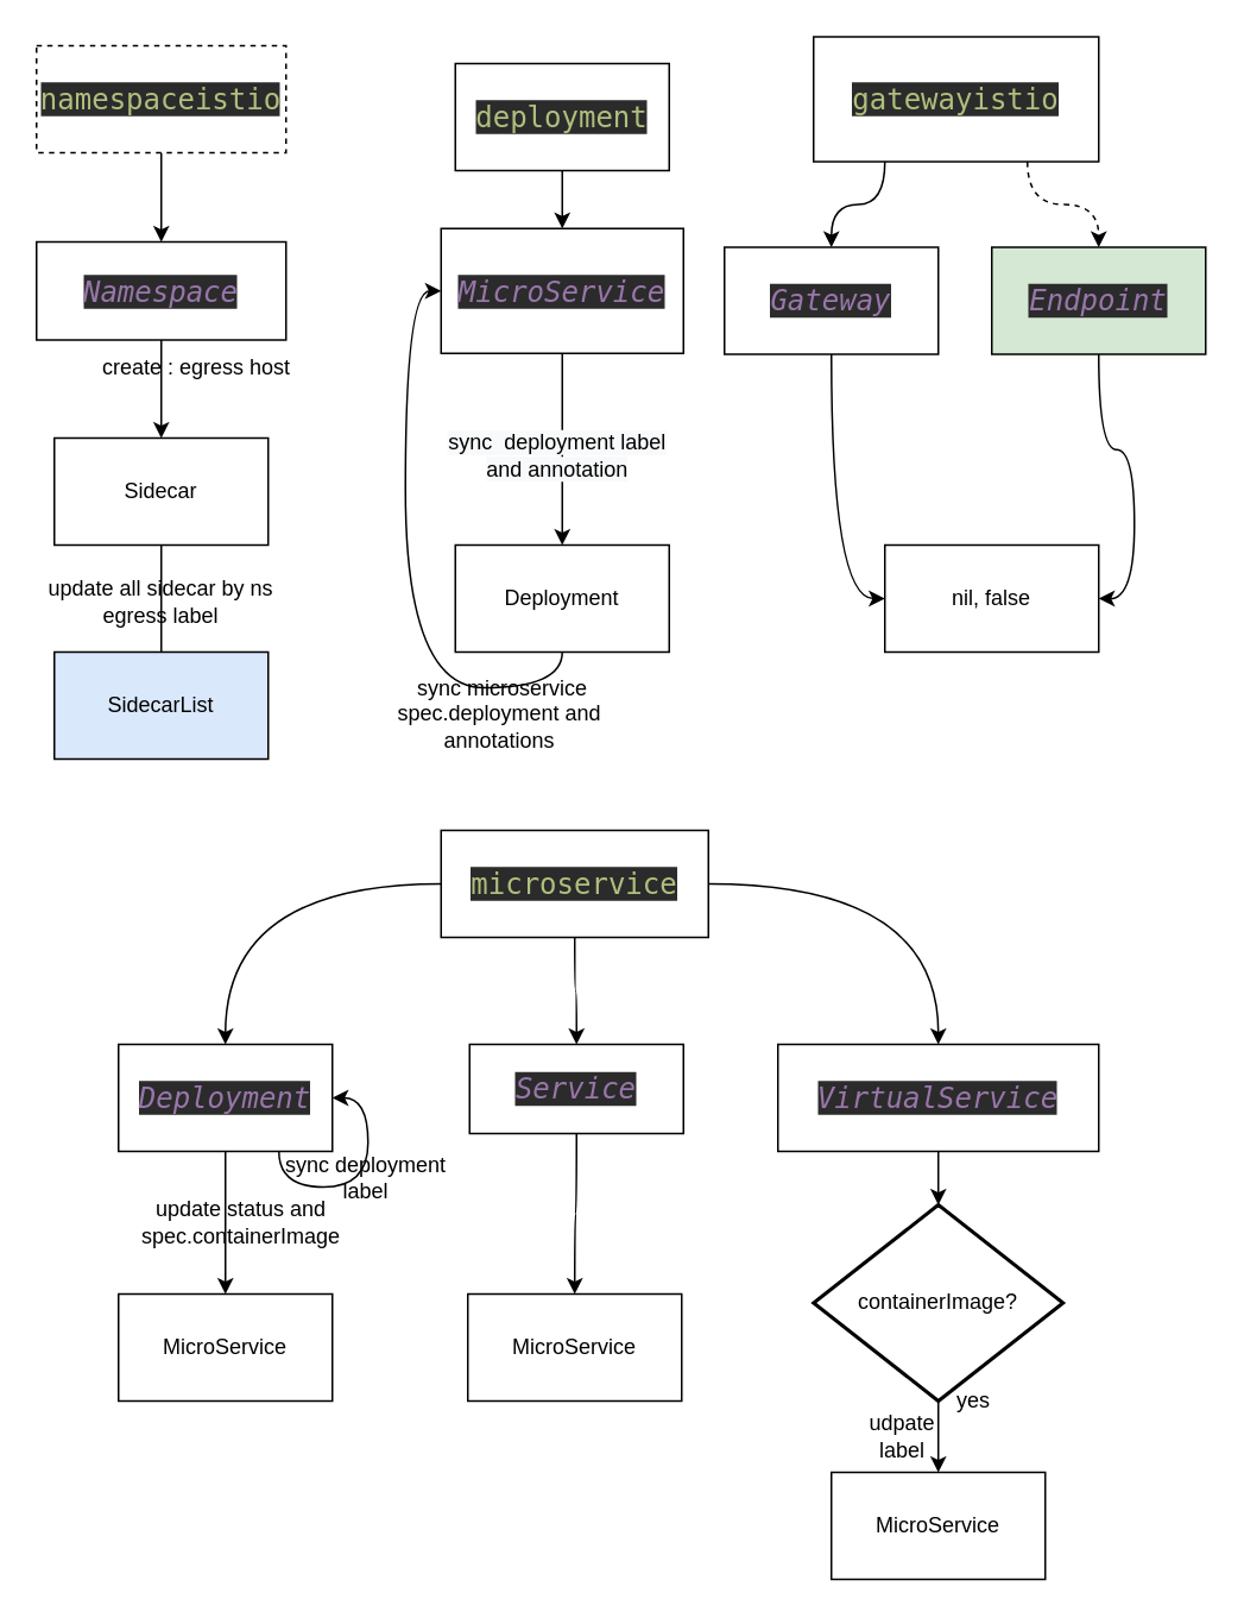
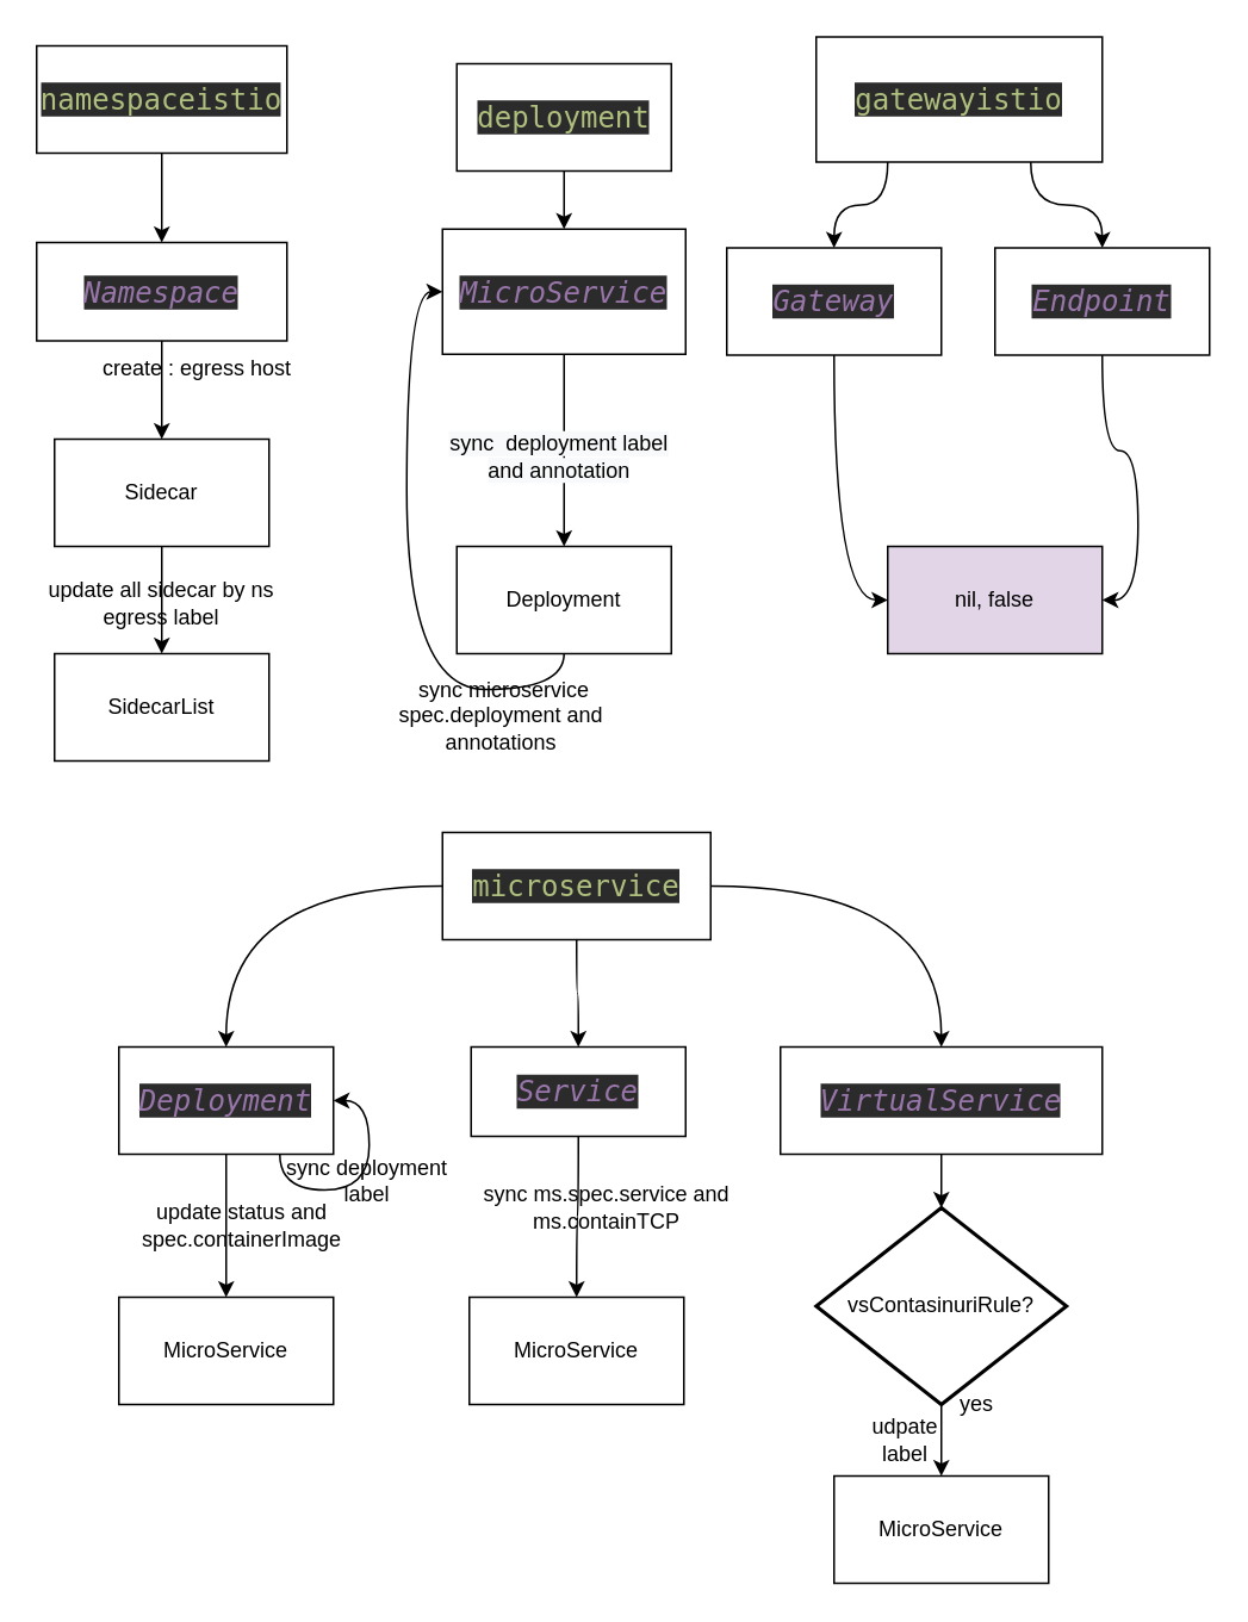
- <mxCell id="3" value="&lt;pre style=&quot;background-color: #2b2b2b ; color: #a9b7c6 ; font-family: &amp;#34;menlo-regular&amp;#34; , monospace ; font-size: 12.0pt&quot;&gt;&lt;span style=&quot;color: #afbf7e&quot;&gt;namespaceistio&lt;/span&gt;&lt;/pre&gt;" style="rounded=0;whiteSpace=wrap;html=1;dashed=1;" vertex="1" parent="1"><mxGeometry x="20" y="25" width="140" height="60" as="geometry" /></mxCell>
+ <mxCell id="3" value="&lt;pre style=&quot;background-color: #2b2b2b ; color: #a9b7c6 ; font-family: &amp;#34;menlo-regular&amp;#34; , monospace ; font-size: 12.0pt&quot;&gt;&lt;span style=&quot;color: #afbf7e&quot;&gt;namespaceistio&lt;/span&gt;&lt;/pre&gt;" style="rounded=0;whiteSpace=wrap;html=1;" vertex="1" parent="1"><mxGeometry x="20" y="25" width="140" height="60" as="geometry" /></mxCell>
- <mxCell id="41" style="edgeStyle=orthogonalEdgeStyle;curved=1;rounded=0;orthogonalLoop=1;jettySize=auto;html=1;exitX=0.75;exitY=1;exitDx=0;exitDy=0;dashed=1;" edge="1" parent="1" source="42" target="46"><mxGeometry relative="1" as="geometry" /></mxCell>
+ <mxCell id="41" style="edgeStyle=orthogonalEdgeStyle;curved=1;rounded=0;orthogonalLoop=1;jettySize=auto;html=1;exitX=0.75;exitY=1;exitDx=0;exitDy=0;" edge="1" parent="1" source="42" target="46"><mxGeometry relative="1" as="geometry" /></mxCell>
- <mxCell id="46" value="&lt;pre style=&quot;background-color: #2b2b2b ; color: #a9b7c6 ; font-family: &amp;#34;menlo-regular&amp;#34; , monospace ; font-size: 12.0pt&quot;&gt;&lt;span style=&quot;color: #9876aa ; font-style: italic&quot;&gt;Endpoint&lt;/span&gt;&lt;/pre&gt;" style="rounded=0;whiteSpace=wrap;html=1;fillColor=#d5e8d4;" vertex="1" parent="1"><mxGeometry x="556" y="138" width="120" height="60" as="geometry" /></mxCell>
+ <mxCell id="46" value="&lt;pre style=&quot;background-color: #2b2b2b ; color: #a9b7c6 ; font-family: &amp;#34;menlo-regular&amp;#34; , monospace ; font-size: 12.0pt&quot;&gt;&lt;span style=&quot;color: #9876aa ; font-style: italic&quot;&gt;Endpoint&lt;/span&gt;&lt;/pre&gt;" style="rounded=0;whiteSpace=wrap;html=1;" vertex="1" parent="1"><mxGeometry x="556" y="138" width="120" height="60" as="geometry" /></mxCell>
- <mxCell id="47" value="nil, false" style="rounded=0;whiteSpace=wrap;html=1;" vertex="1" parent="1"><mxGeometry x="496" y="305" width="120" height="60" as="geometry" /></mxCell>
+ <mxCell id="47" value="nil, false" style="rounded=0;whiteSpace=wrap;html=1;fillColor=#e1d5e7;" vertex="1" parent="1"><mxGeometry x="496" y="305" width="120" height="60" as="geometry" /></mxCell>
- <mxCell id="14" style="edgeStyle=orthogonalEdgeStyle;curved=1;rounded=0;orthogonalLoop=1;jettySize=auto;html=1;exitX=0.5;exitY=1;exitDx=0;exitDy=0;entryX=0.5;entryY=0;entryDx=0;entryDy=0;endArrow=none;" edge="1" parent="1" source="15" target="17"><mxGeometry relative="1" as="geometry" /></mxCell>
+ <mxCell id="14" style="edgeStyle=orthogonalEdgeStyle;curved=1;rounded=0;orthogonalLoop=1;jettySize=auto;html=1;exitX=0.5;exitY=1;exitDx=0;exitDy=0;entryX=0.5;entryY=0;entryDx=0;entryDy=0;" edge="1" parent="1" source="15" target="17"><mxGeometry relative="1" as="geometry" /></mxCell>
- <mxCell id="17" value="SidecarList" style="rounded=0;whiteSpace=wrap;html=1;fillColor=#dae8fc;" vertex="1" parent="1"><mxGeometry x="30" y="365" width="120" height="60" as="geometry" /></mxCell>
+ <mxCell id="17" value="SidecarList" style="rounded=0;whiteSpace=wrap;html=1;" vertex="1" parent="1"><mxGeometry x="30" y="365" width="120" height="60" as="geometry" /></mxCell>
+ <mxCell id="34" value="sync ms.spec.service and ms.containTCP" style="text;html=1;strokeColor=none;fillColor=none;align=center;verticalAlign=middle;whiteSpace=wrap;rounded=0;" vertex="1" parent="1"><mxGeometry x="266" y="665" width="146" height="20" as="geometry" /></mxCell>
- <mxCell id="37" value="containerImage?" style="strokeWidth=2;html=1;shape=mxgraph.flowchart.decision;whiteSpace=wrap;" vertex="1" parent="1"><mxGeometry x="456" y="675" width="140" height="110" as="geometry" /></mxCell>
+ <mxCell id="37" value="vsContasinuriRule?" style="strokeWidth=2;html=1;shape=mxgraph.flowchart.decision;whiteSpace=wrap;" vertex="1" parent="1"><mxGeometry x="456" y="675" width="140" height="110" as="geometry" /></mxCell>
